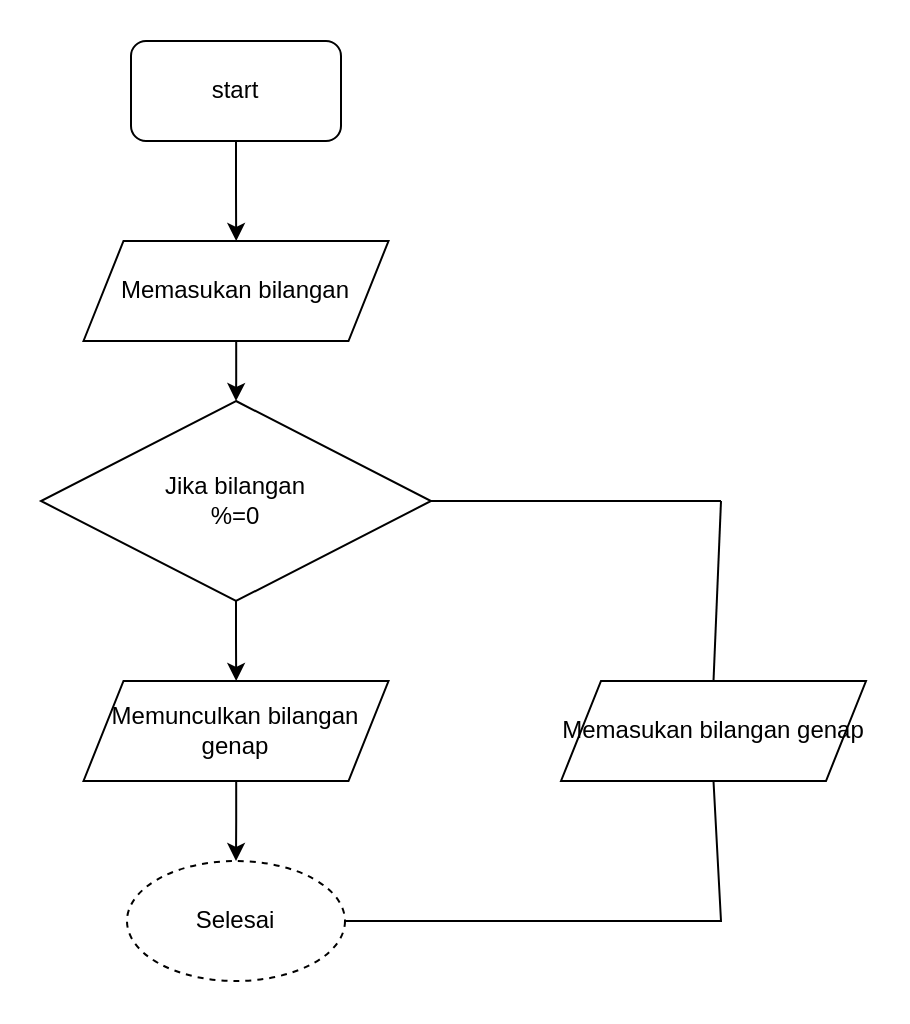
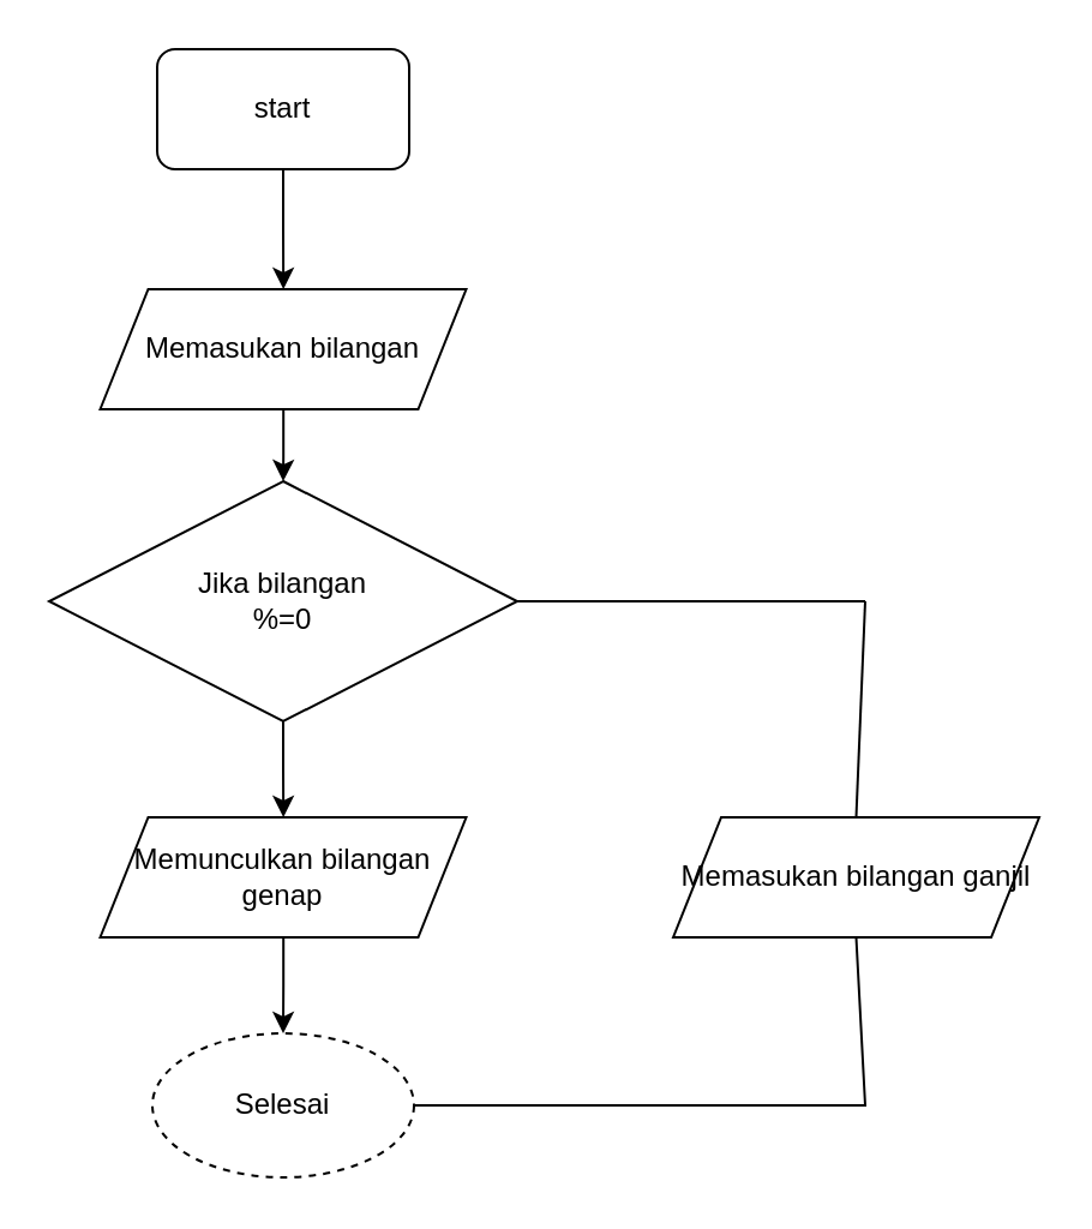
- <mxCell id="11" value="Memasukan bilangan genap" style="shape=parallelogram;perimeter=parallelogramPerimeter;whiteSpace=wrap;html=1;fixedSize=1;" vertex="1" parent="1"><mxGeometry x="280" y="340" width="152.5" height="50" as="geometry" /></mxCell>
+ <mxCell id="11" value="Memasukan bilangan ganjil" style="shape=parallelogram;perimeter=parallelogramPerimeter;whiteSpace=wrap;html=1;fixedSize=1;" vertex="1" parent="1"><mxGeometry x="280" y="340" width="152.5" height="50" as="geometry" /></mxCell>
